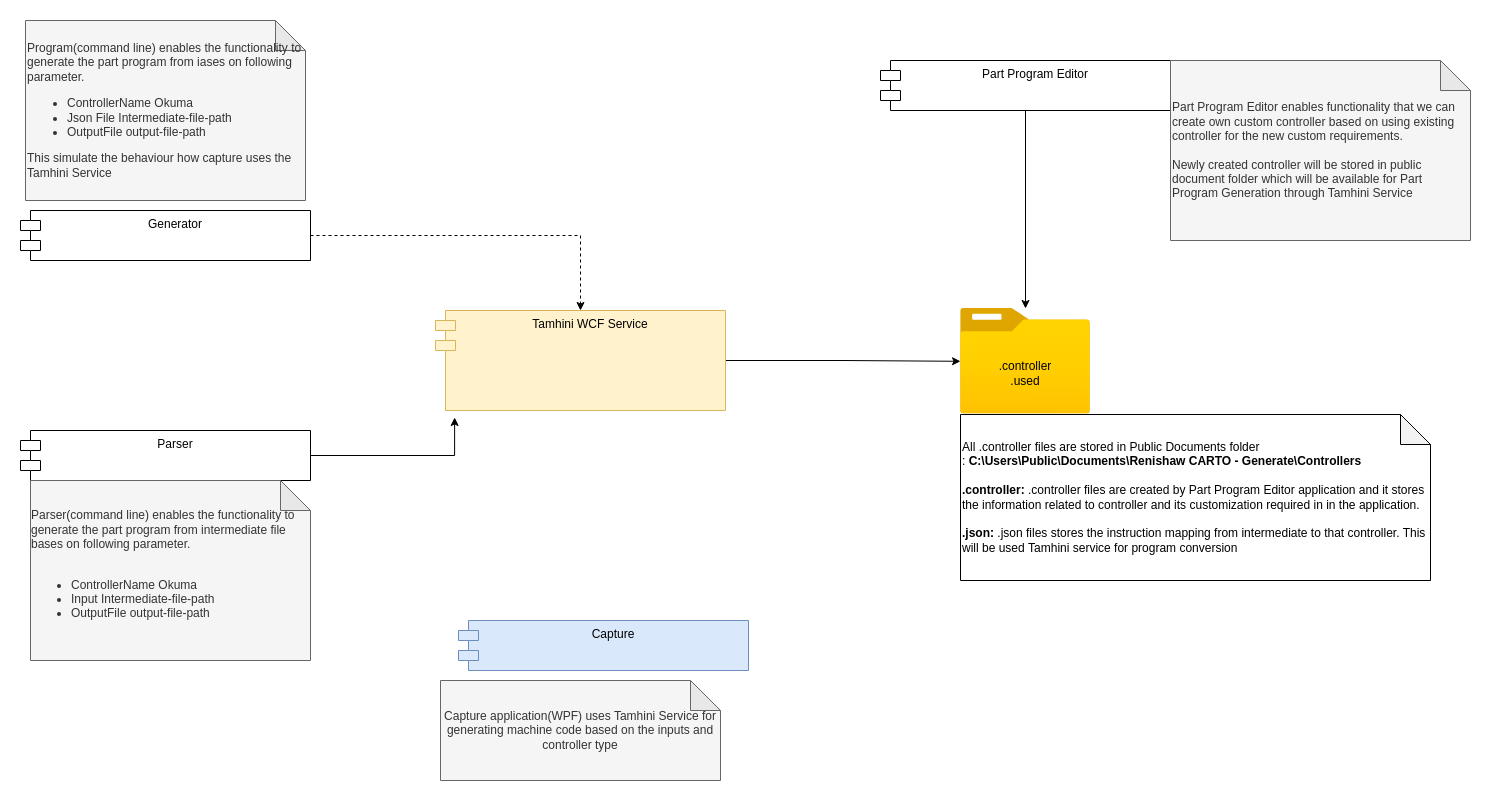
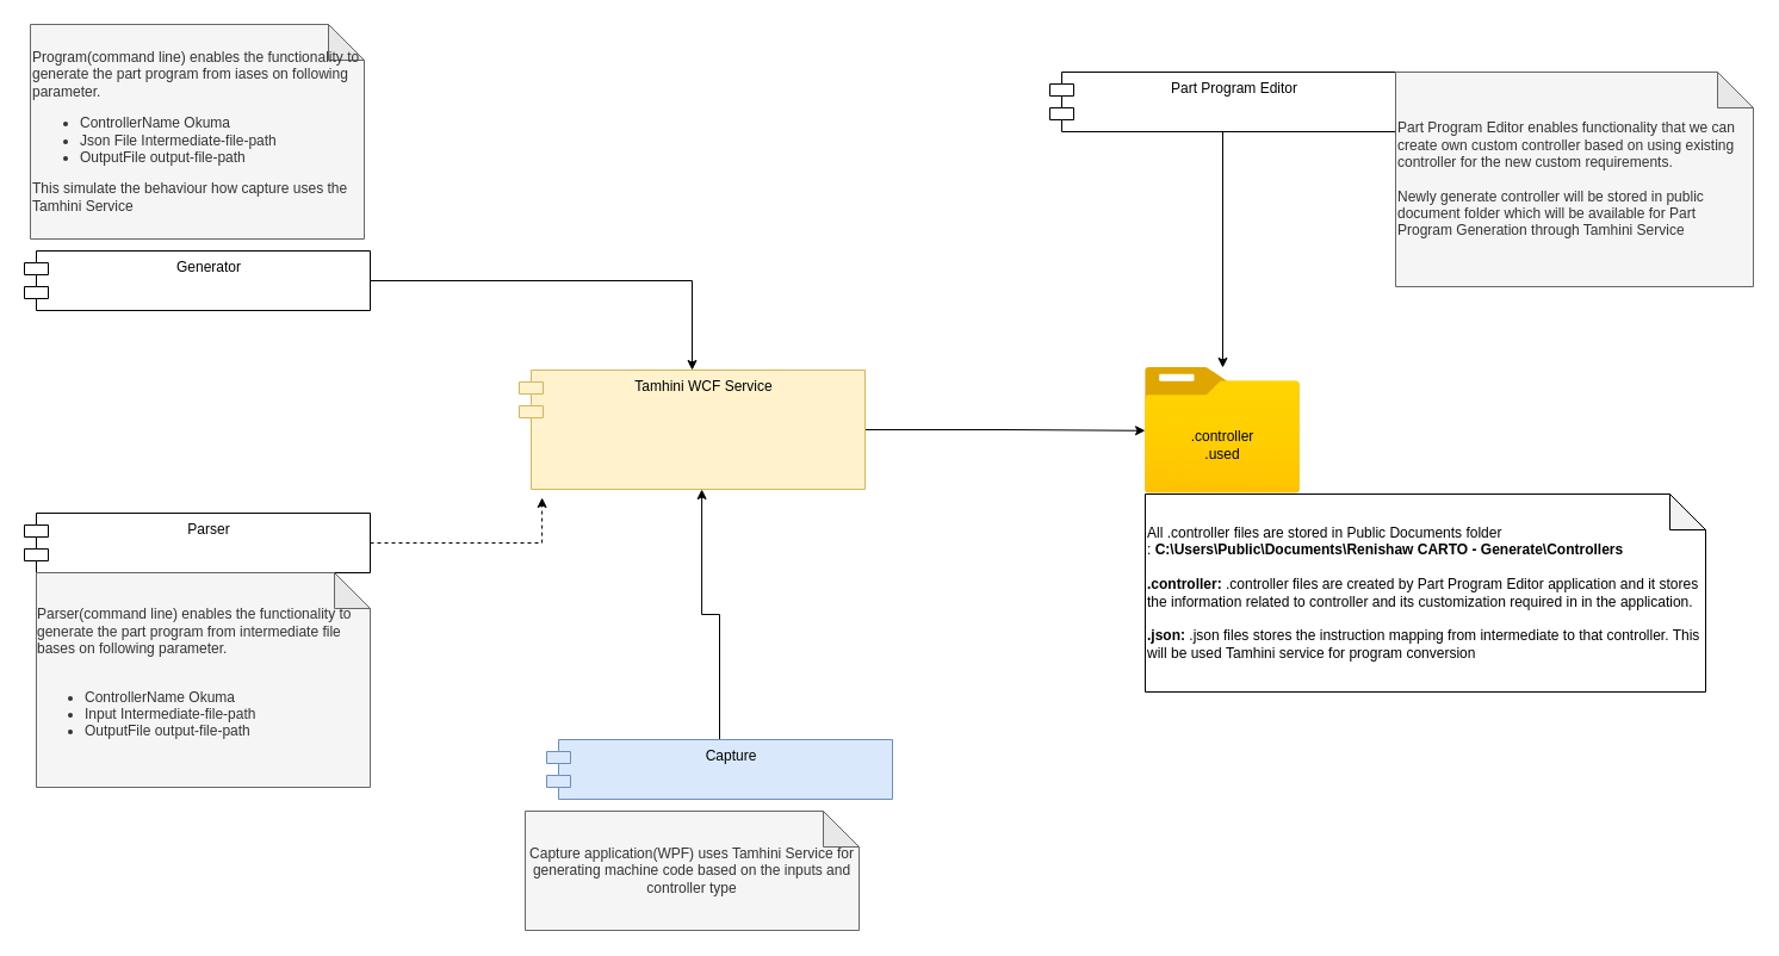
- <mxCell id="19" value="&lt;div style=&quot;&quot;&gt;Part Program Editor enables functionality that we can create own custom controller based on using existing controller for the new custom requirements.&lt;br&gt;&lt;/div&gt;&lt;div style=&quot;&quot;&gt;&lt;br&gt;&lt;/div&gt;&lt;div style=&quot;&quot;&gt;Newly created controller will be stored in public document folder which will be available for Part Program Generation through Tamhini Service&lt;/div&gt;" style="shape=note;whiteSpace=wrap;html=1;backgroundOutline=1;darkOpacity=0.05;align=left;fillColor=#f5f5f5;fontColor=#333333;strokeColor=#666666;" vertex="1" parent="1"><mxGeometry x="1170" y="60" width="300" height="180" as="geometry" /></mxCell>
+ <mxCell id="19" value="&lt;div style=&quot;&quot;&gt;Part Program Editor enables functionality that we can create own custom controller based on using existing controller for the new custom requirements.&lt;br&gt;&lt;/div&gt;&lt;div style=&quot;&quot;&gt;&lt;br&gt;&lt;/div&gt;&lt;div style=&quot;&quot;&gt;Newly generate controller will be stored in public document folder which will be available for Part Program Generation through Tamhini Service&lt;/div&gt;" style="shape=note;whiteSpace=wrap;html=1;backgroundOutline=1;darkOpacity=0.05;align=left;fillColor=#f5f5f5;fontColor=#333333;strokeColor=#666666;" vertex="1" parent="1"><mxGeometry x="1170" y="60" width="300" height="180" as="geometry" /></mxCell>
- <mxCell id="6" style="edgeStyle=orthogonalEdgeStyle;rounded=0;orthogonalLoop=1;jettySize=auto;html=1;dashed=1;" edge="1" parent="1" source="7" target="3"><mxGeometry relative="1" as="geometry" /></mxCell>
+ <mxCell id="6" style="edgeStyle=orthogonalEdgeStyle;rounded=0;orthogonalLoop=1;jettySize=auto;html=1;" edge="1" parent="1" source="7" target="3"><mxGeometry relative="1" as="geometry" /></mxCell>
- <mxCell id="4" style="edgeStyle=orthogonalEdgeStyle;rounded=0;orthogonalLoop=1;jettySize=auto;html=1;entryX=0.066;entryY=1.07;entryDx=0;entryDy=0;entryPerimeter=0;" edge="1" parent="1" source="5" target="3"><mxGeometry relative="1" as="geometry" /></mxCell>
+ <mxCell id="4" style="edgeStyle=orthogonalEdgeStyle;rounded=0;orthogonalLoop=1;jettySize=auto;html=1;entryX=0.066;entryY=1.07;entryDx=0;entryDy=0;entryPerimeter=0;dashed=1;" edge="1" parent="1" source="5" target="3"><mxGeometry relative="1" as="geometry" /></mxCell>
+ <mxCell id="8" style="edgeStyle=orthogonalEdgeStyle;rounded=0;orthogonalLoop=1;jettySize=auto;html=1;entryX=0.528;entryY=1;entryDx=0;entryDy=0;entryPerimeter=0;" edge="1" parent="1" source="9" target="3"><mxGeometry relative="1" as="geometry" /></mxCell>
